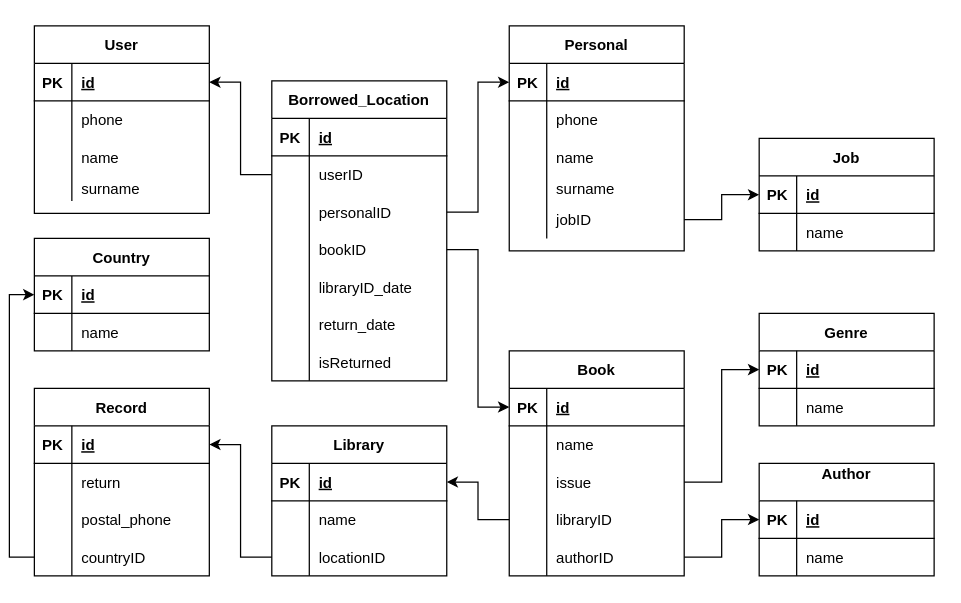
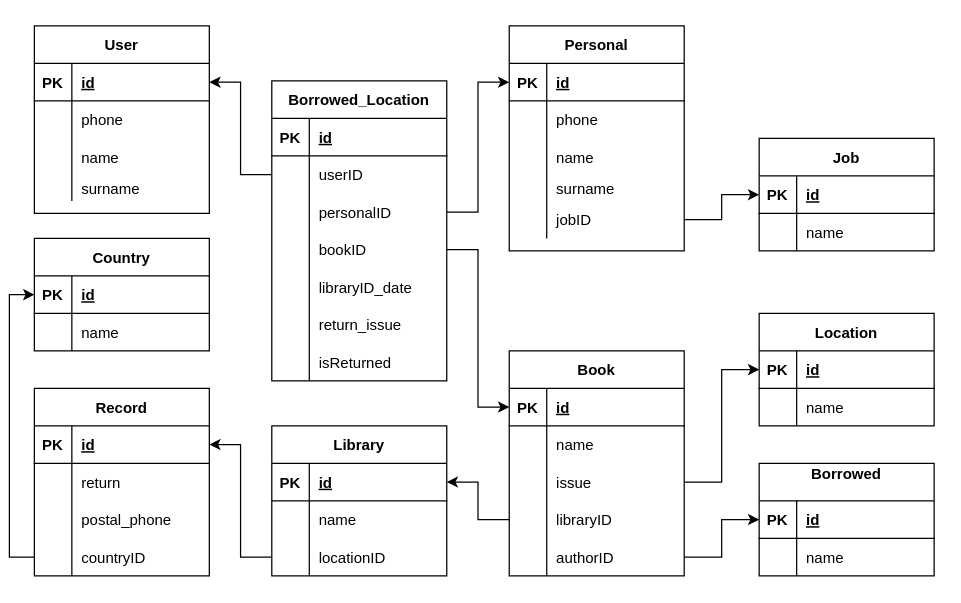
- <mxCell id="104" value="return_date" style="shape=partialRectangle;connectable=0;fillColor=none;top=0;left=0;bottom=0;right=0;align=left;spacingLeft=6;overflow=hidden;" vertex="1" parent="102"><mxGeometry x="30" width="110" height="30" as="geometry"><mxRectangle width="110" height="30" as="alternateBounds" /></mxGeometry></mxCell>
+ <mxCell id="104" value="return_issue" style="shape=partialRectangle;connectable=0;fillColor=none;top=0;left=0;bottom=0;right=0;align=left;spacingLeft=6;overflow=hidden;" vertex="1" parent="102"><mxGeometry x="30" width="110" height="30" as="geometry"><mxRectangle width="110" height="30" as="alternateBounds" /></mxGeometry></mxCell>
- <mxCell id="121" value="Genre" style="shape=table;startSize=30;container=1;collapsible=1;childLayout=tableLayout;fixedRows=1;rowLines=0;fontStyle=1;align=center;resizeLast=1;" vertex="1" parent="1"><mxGeometry x="600" y="250" width="140" height="90" as="geometry" /></mxCell>
+ <mxCell id="121" value="Location" style="shape=table;startSize=30;container=1;collapsible=1;childLayout=tableLayout;fixedRows=1;rowLines=0;fontStyle=1;align=center;resizeLast=1;" vertex="1" parent="1"><mxGeometry x="600" y="250" width="140" height="90" as="geometry" /></mxCell>
- <mxCell id="108" value="Author&#10;" style="shape=table;startSize=30;container=1;collapsible=1;childLayout=tableLayout;fixedRows=1;rowLines=0;fontStyle=1;align=center;resizeLast=1;" vertex="1" parent="1"><mxGeometry x="600" y="370" width="140" height="90" as="geometry" /></mxCell>
+ <mxCell id="108" value="Borrowed&#10;" style="shape=table;startSize=30;container=1;collapsible=1;childLayout=tableLayout;fixedRows=1;rowLines=0;fontStyle=1;align=center;resizeLast=1;" vertex="1" parent="1"><mxGeometry x="600" y="370" width="140" height="90" as="geometry" /></mxCell>
